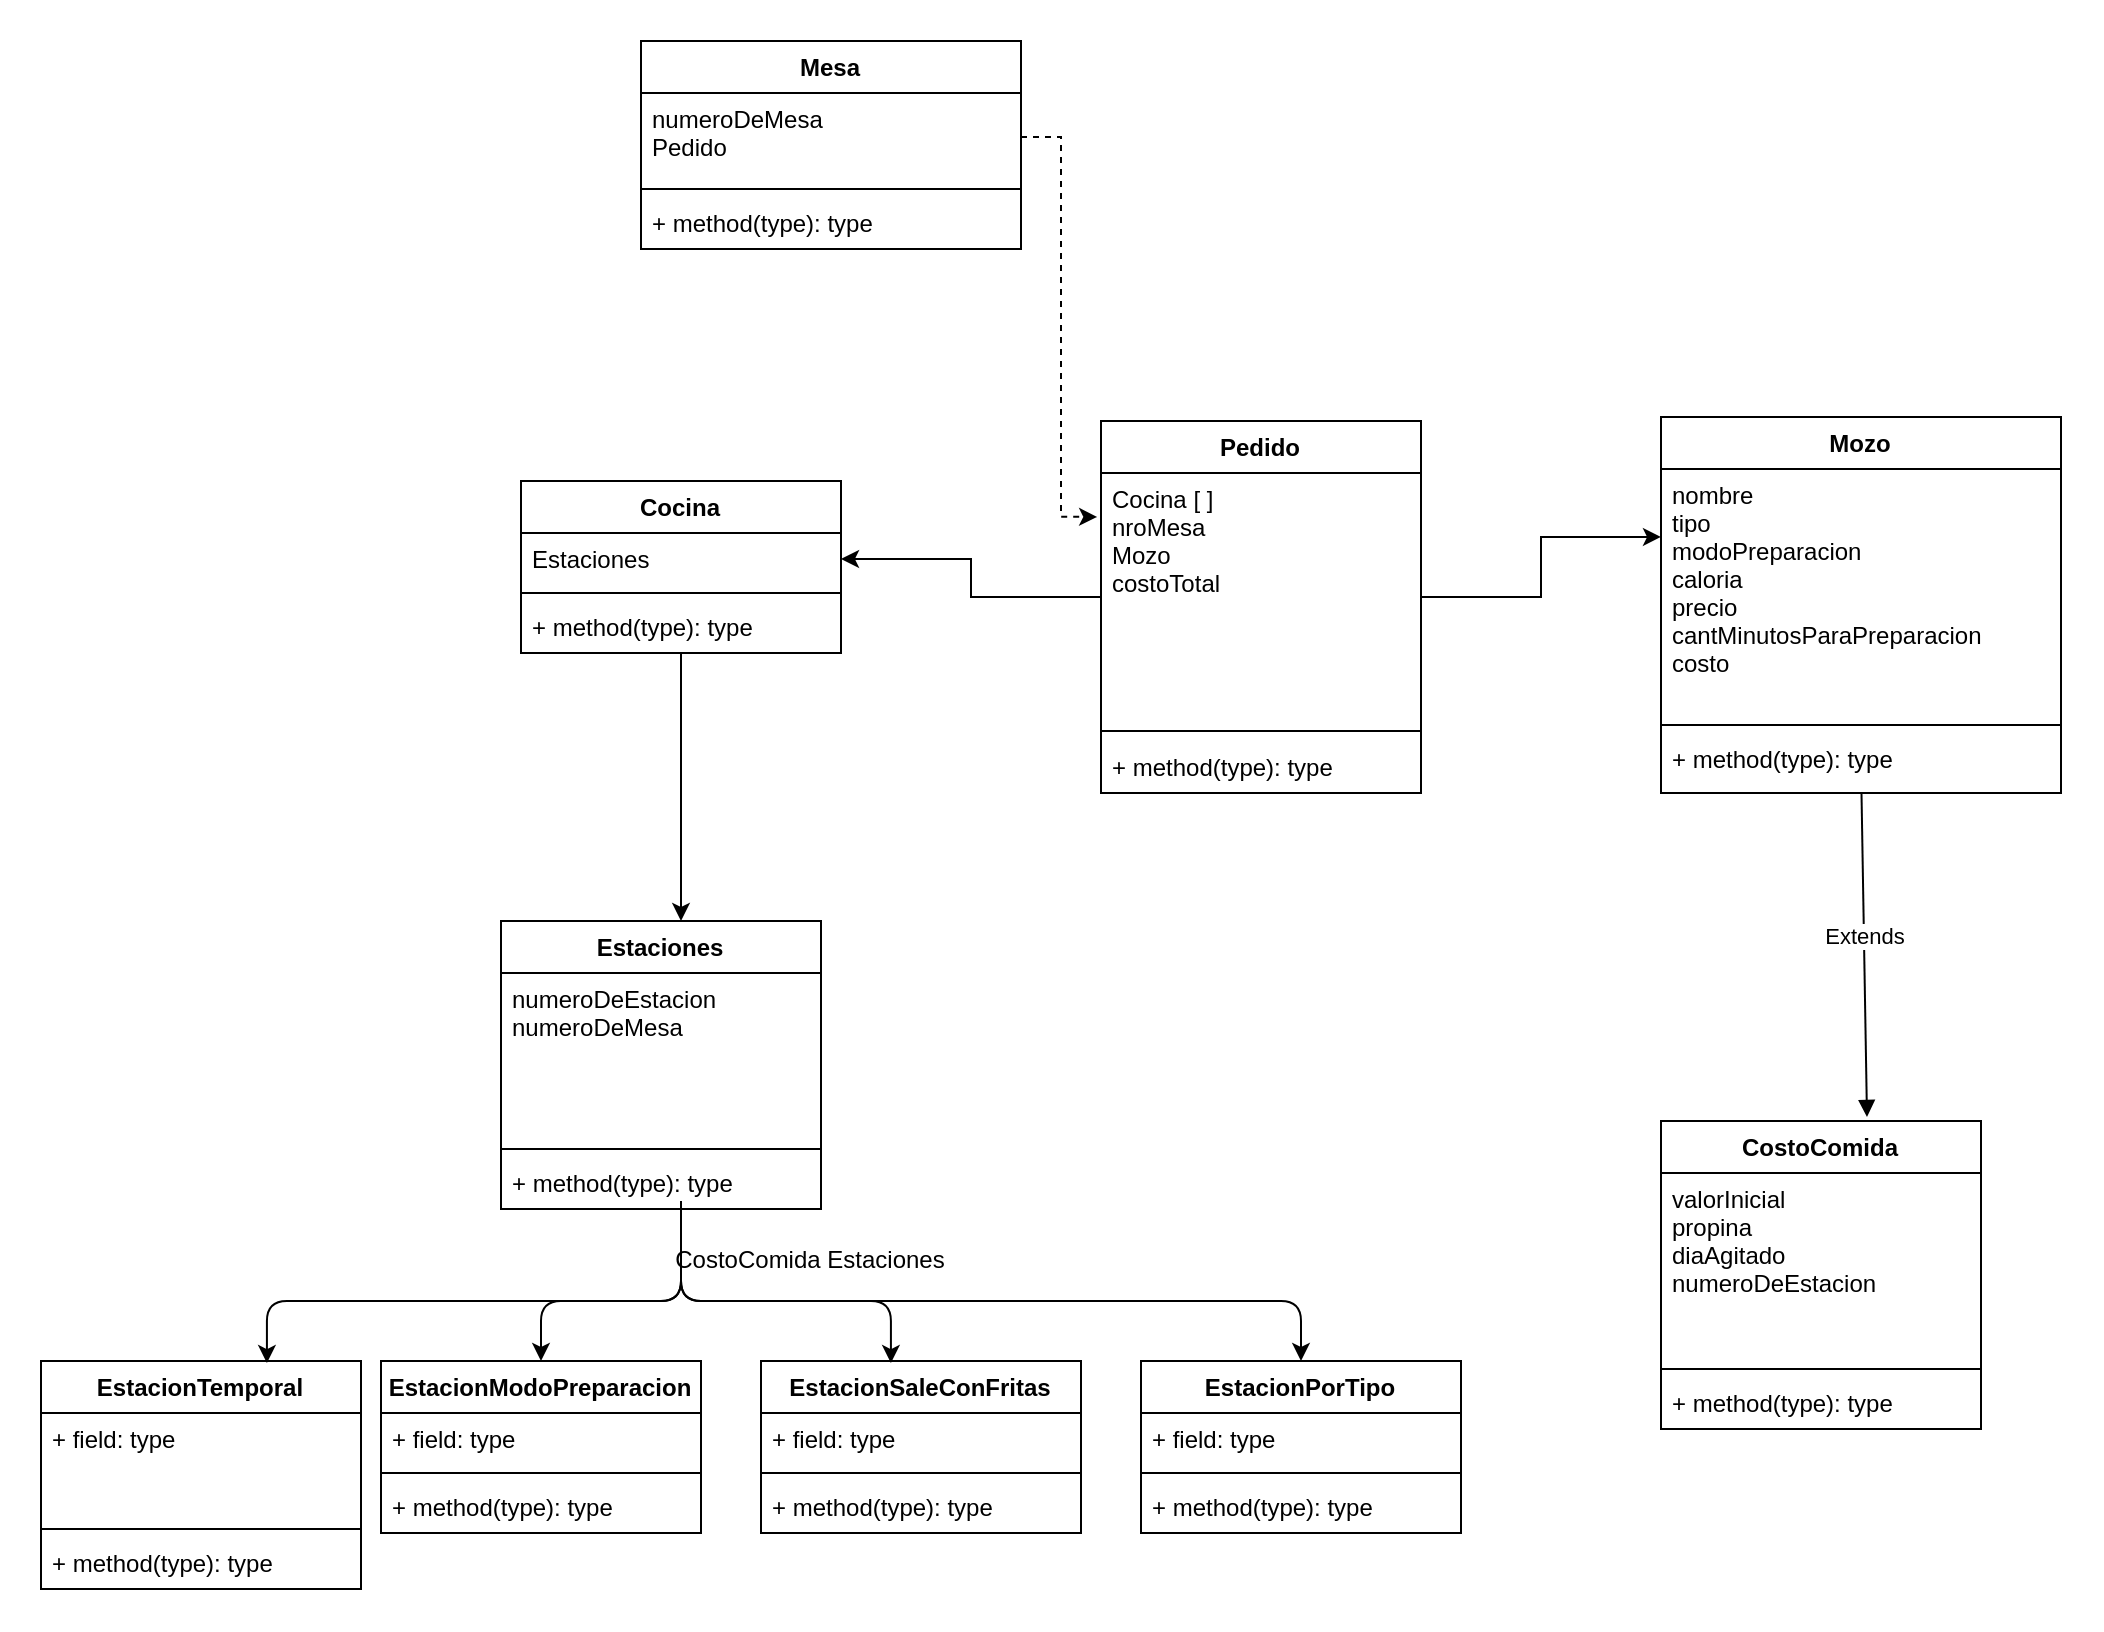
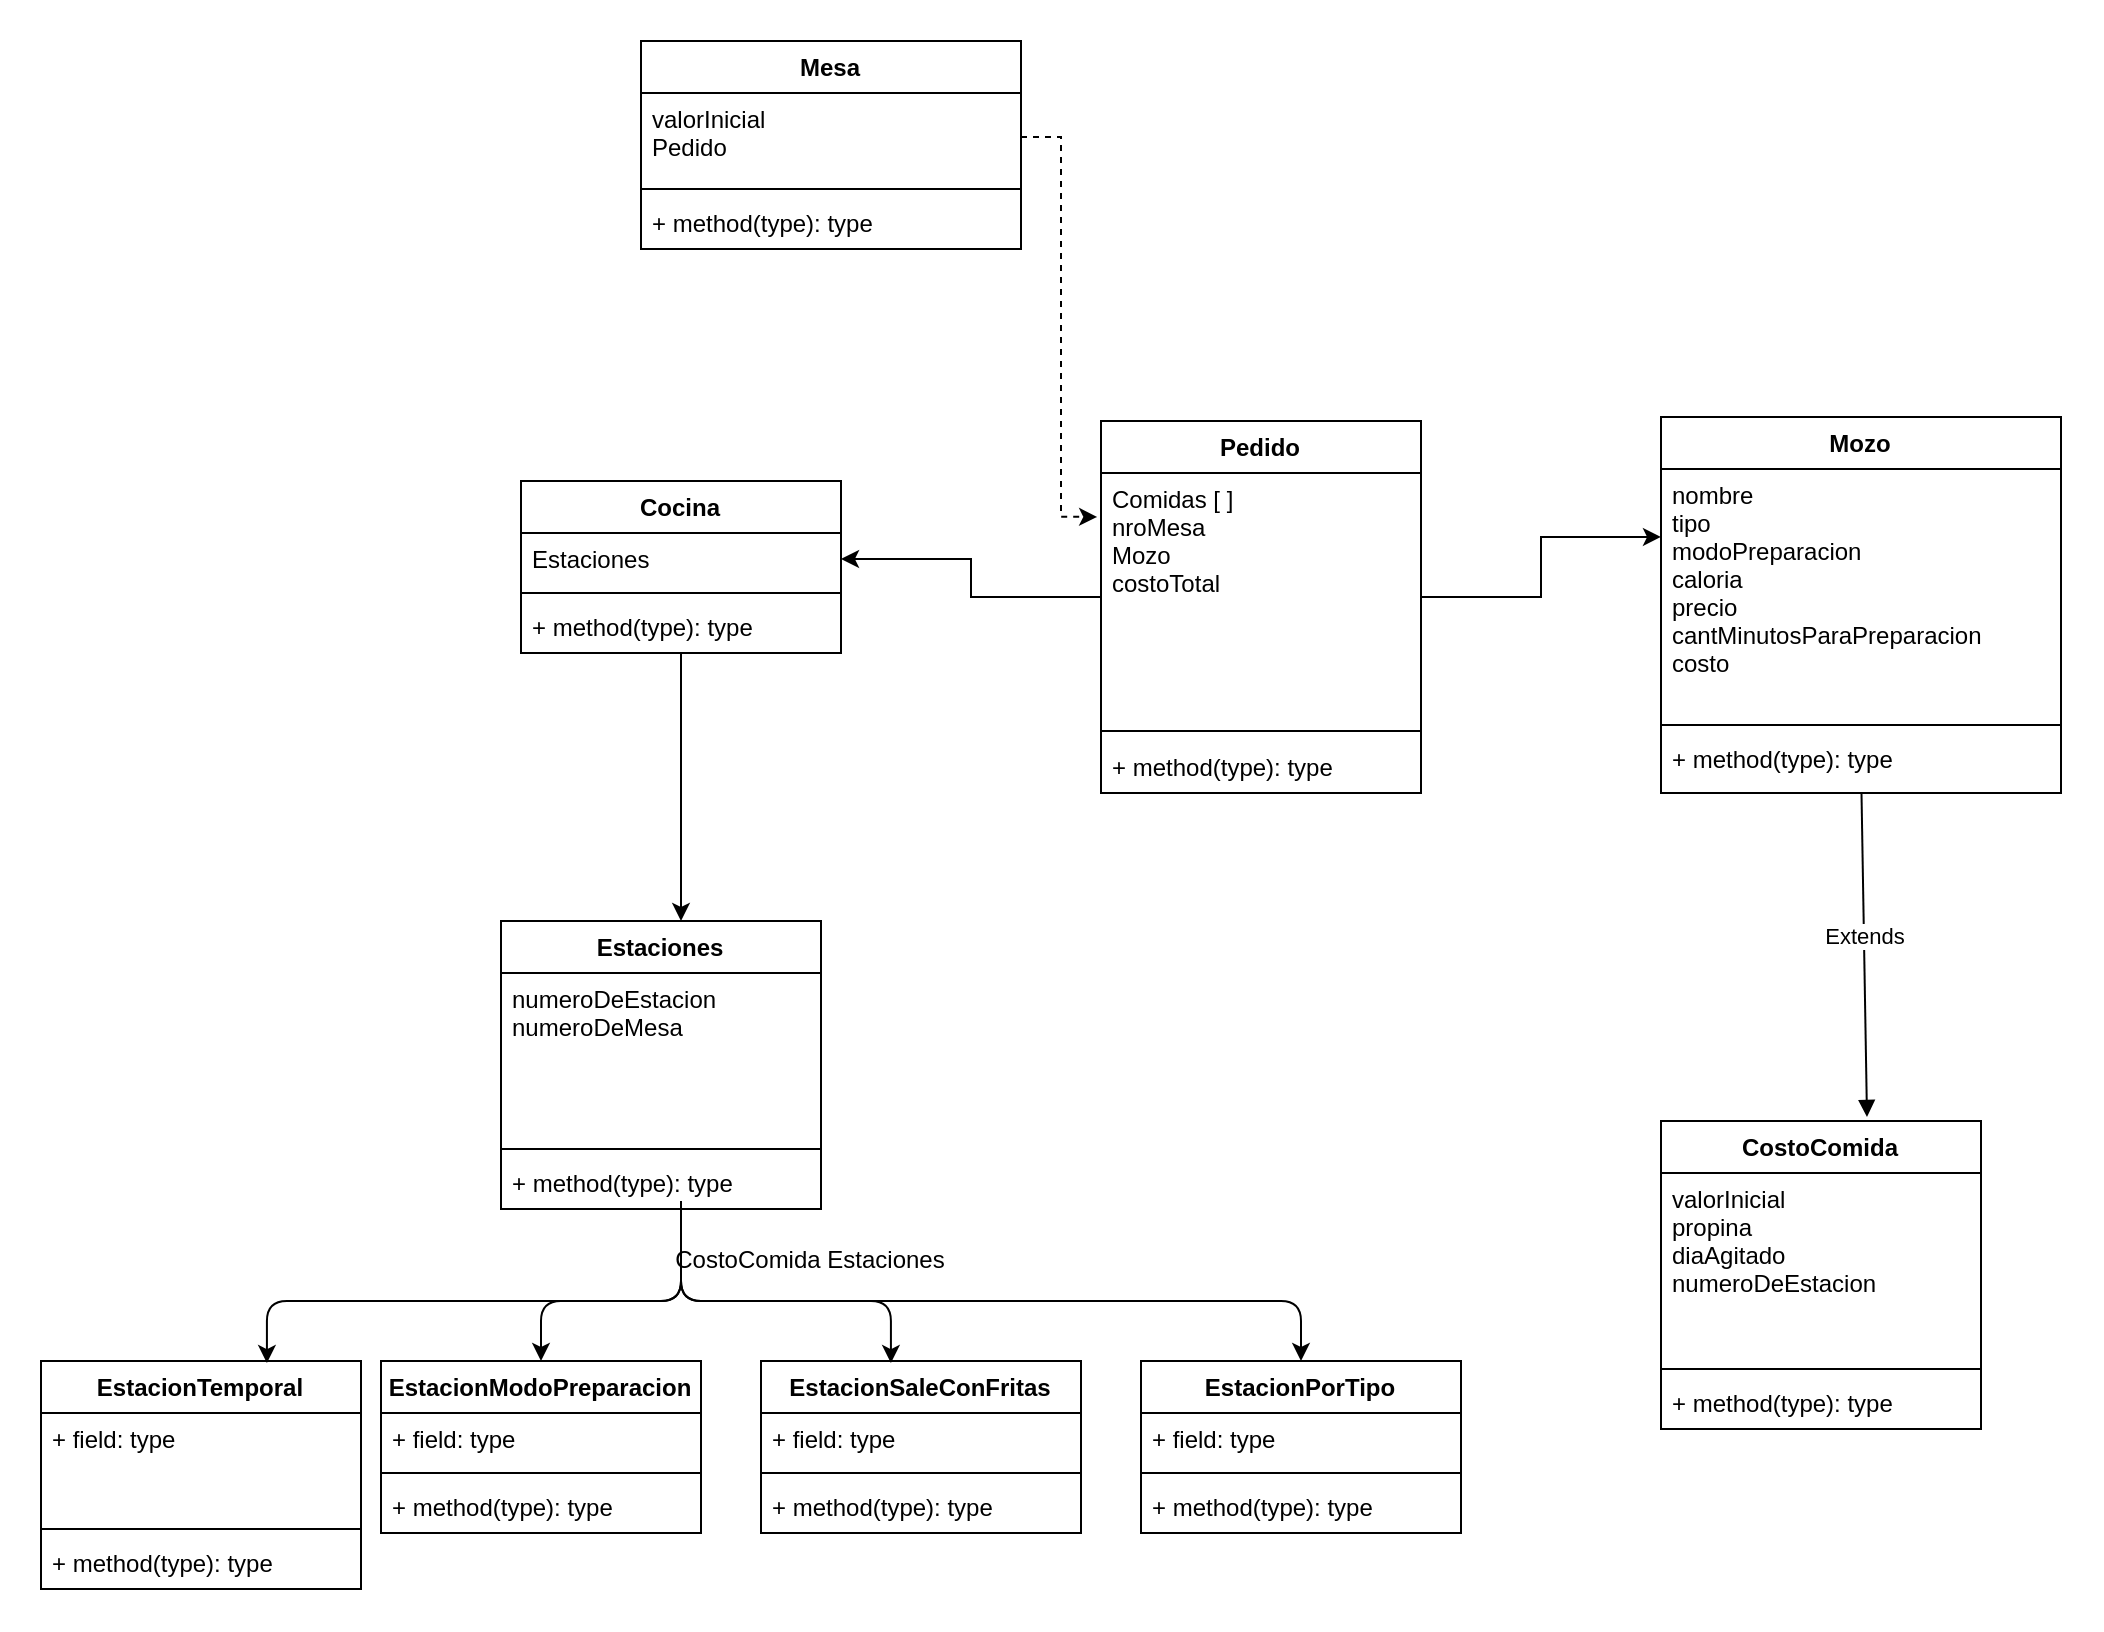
- <mxCell id="3" value="numeroDeMesa&#10;Pedido&#10;" style="text;strokeColor=none;fillColor=none;align=left;verticalAlign=top;spacingLeft=4;spacingRight=4;overflow=hidden;rotatable=0;points=[[0,0.5],[1,0.5]];portConstraint=eastwest;" parent="2" vertex="1"><mxGeometry y="26" width="190" height="44" as="geometry" /></mxCell>
+ <mxCell id="3" value="valorInicial&#10;Pedido&#10;" style="text;strokeColor=none;fillColor=none;align=left;verticalAlign=top;spacingLeft=4;spacingRight=4;overflow=hidden;rotatable=0;points=[[0,0.5],[1,0.5]];portConstraint=eastwest;" parent="2" vertex="1"><mxGeometry y="26" width="190" height="44" as="geometry" /></mxCell>
- <mxCell id="7" value="Cocina [ ]&#10;nroMesa&#10;Mozo&#10;costoTotal" style="text;strokeColor=none;fillColor=none;align=left;verticalAlign=top;spacingLeft=4;spacingRight=4;overflow=hidden;rotatable=0;points=[[0,0.5],[1,0.5]];portConstraint=eastwest;" parent="6" vertex="1"><mxGeometry y="26" width="160" height="124" as="geometry" /></mxCell>
+ <mxCell id="7" value="Comidas [ ]&#10;nroMesa&#10;Mozo&#10;costoTotal" style="text;strokeColor=none;fillColor=none;align=left;verticalAlign=top;spacingLeft=4;spacingRight=4;overflow=hidden;rotatable=0;points=[[0,0.5],[1,0.5]];portConstraint=eastwest;" parent="6" vertex="1"><mxGeometry y="26" width="160" height="124" as="geometry" /></mxCell>
